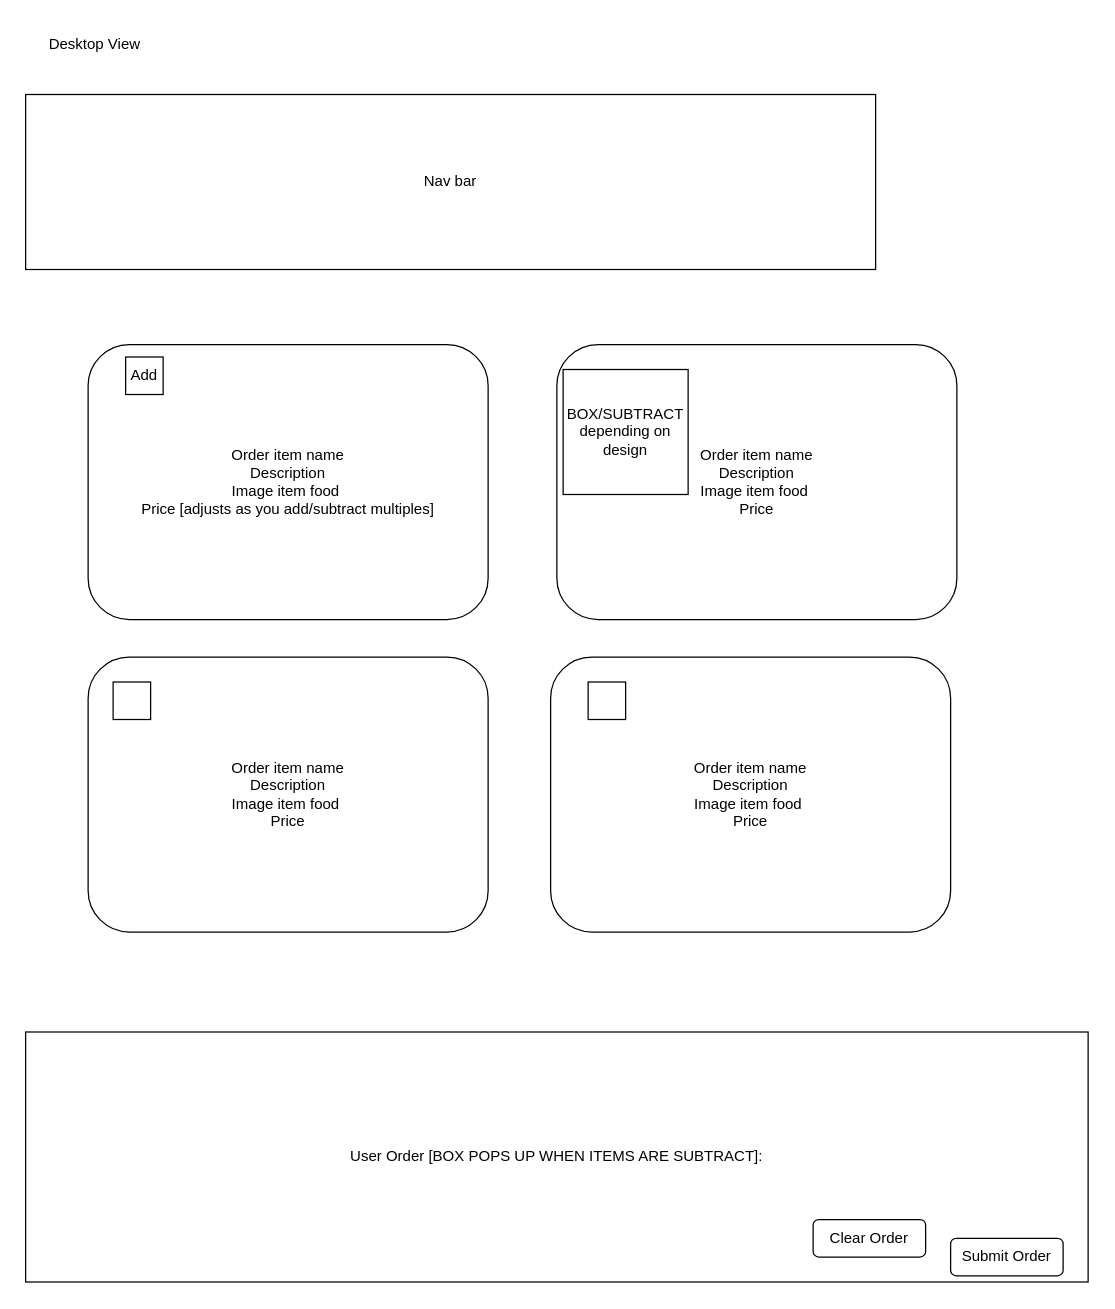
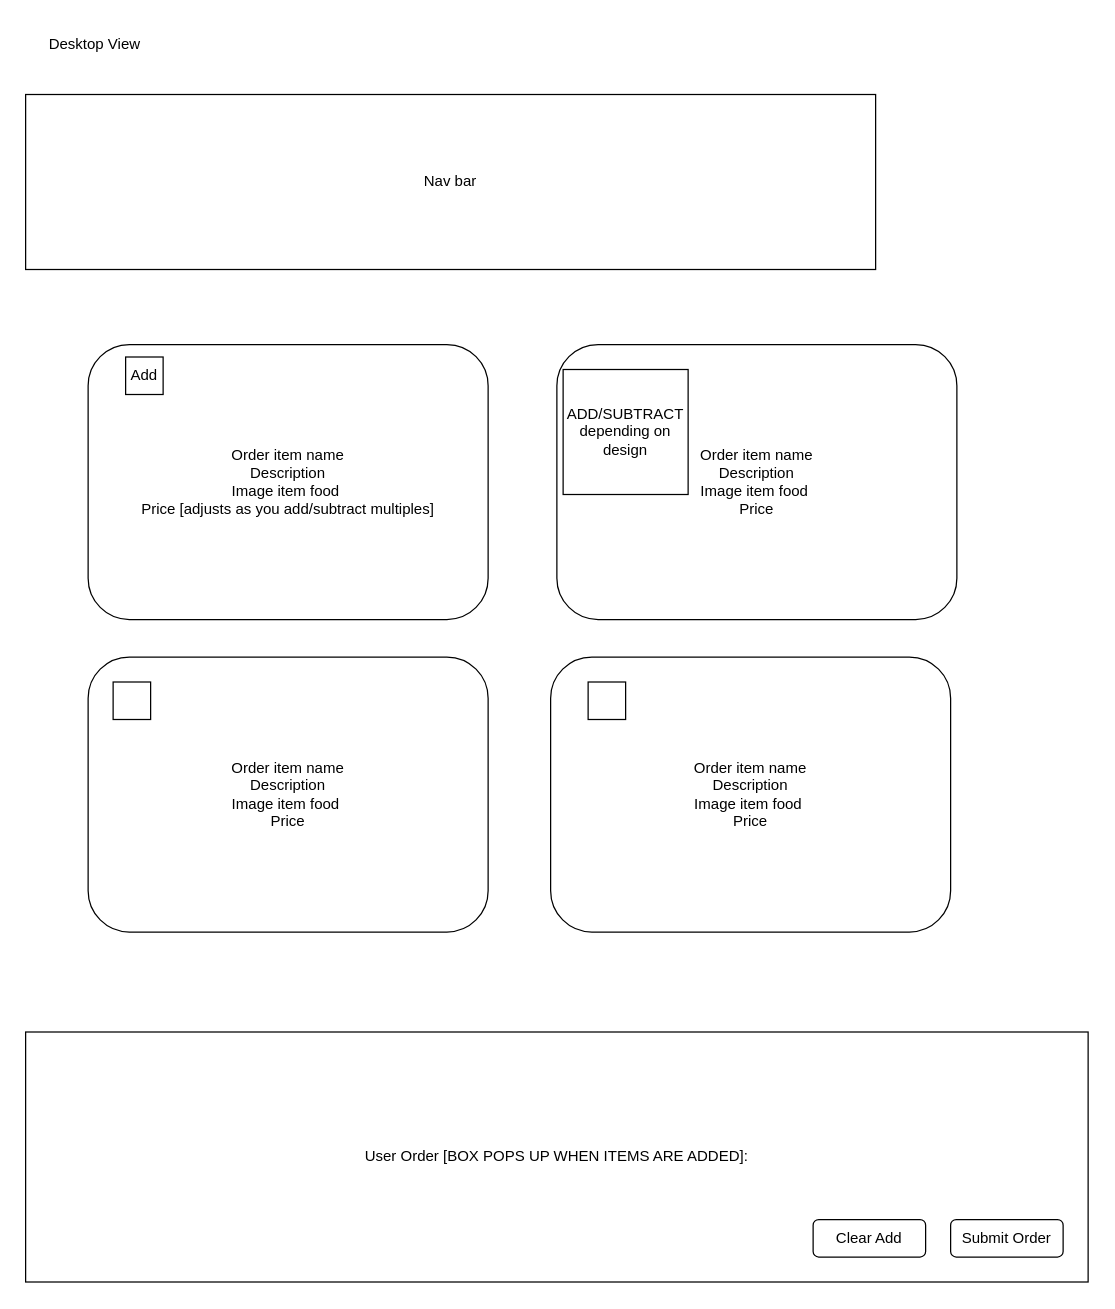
- <mxCell id="11" value="BOX/SUBTRACT depending on design" style="whiteSpace=wrap;html=1;aspect=fixed;" vertex="1" parent="1"><mxGeometry x="450" y="295" width="100" height="100" as="geometry" /></mxCell>
+ <mxCell id="11" value="ADD/SUBTRACT depending on design" style="whiteSpace=wrap;html=1;aspect=fixed;" vertex="1" parent="1"><mxGeometry x="450" y="295" width="100" height="100" as="geometry" /></mxCell>
- <mxCell id="2" value="User Order [BOX POPS UP WHEN ITEMS ARE SUBTRACT]:" style="rounded=0;whiteSpace=wrap;html=1;" vertex="1" parent="1"><mxGeometry y="825" width="850" height="200" as="geometry" x="20" /></mxCell>
+ <mxCell id="2" value="User Order [BOX POPS UP WHEN ITEMS ARE ADDED]:" style="rounded=0;whiteSpace=wrap;html=1;" vertex="1" parent="1"><mxGeometry y="825" width="850" height="200" as="geometry" x="20" /></mxCell>
- <mxCell id="14" value="Clear Order" style="rounded=1;whiteSpace=wrap;html=1;" vertex="1" parent="1"><mxGeometry x="650" y="975" width="90" height="30" as="geometry" /></mxCell>
+ <mxCell id="14" value="Clear Add" style="rounded=1;whiteSpace=wrap;html=1;" vertex="1" parent="1"><mxGeometry x="650" y="975" width="90" height="30" as="geometry" /></mxCell>
- <mxCell id="5" value="Submit Order" style="rounded=1;whiteSpace=wrap;html=1;" vertex="1" parent="1"><mxGeometry x="760" y="990" width="90" height="30" as="geometry" /></mxCell>
+ <mxCell id="5" value="Submit Order" style="rounded=1;whiteSpace=wrap;html=1;" vertex="1" parent="1"><mxGeometry x="760" y="975" width="90" height="30" as="geometry" /></mxCell>
